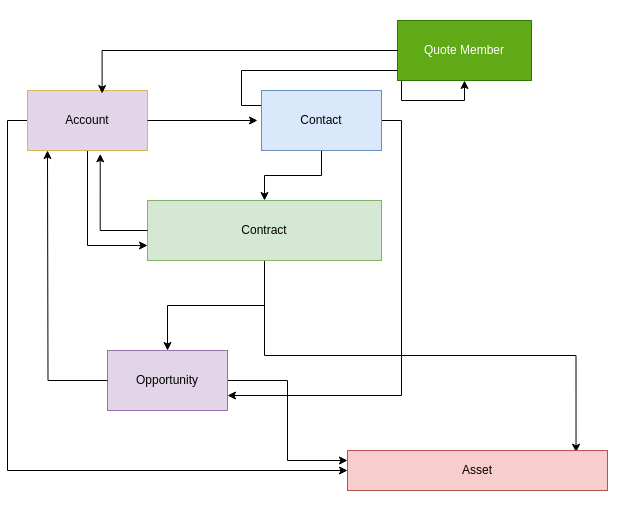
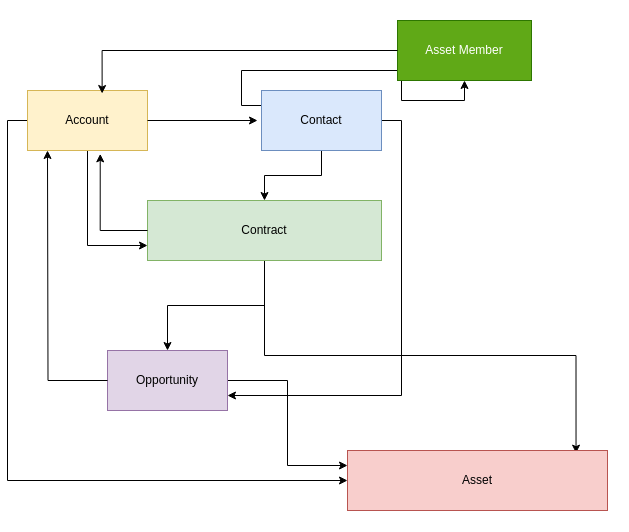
- <mxCell id="16" value="Quote Member" style="rounded=0;whiteSpace=wrap;html=1;fillColor=#60a917;fontColor=#ffffff;strokeColor=#2D7600;" vertex="1" parent="1"><mxGeometry x="390" y="20" width="134" height="60" as="geometry" /></mxCell>
+ <mxCell id="16" value="Asset Member" style="rounded=0;whiteSpace=wrap;html=1;fillColor=#60a917;fontColor=#ffffff;strokeColor=#2D7600;" vertex="1" parent="1"><mxGeometry x="390" y="20" width="134" height="60" as="geometry" /></mxCell>
- <mxCell id="4" value="Account" style="rounded=0;whiteSpace=wrap;html=1;fillColor=#e1d5e7;strokeColor=#d6b656;" vertex="1" parent="1"><mxGeometry x="20" y="90" width="120" height="60" as="geometry" /></mxCell>
+ <mxCell id="4" value="Account" style="rounded=0;whiteSpace=wrap;html=1;fillColor=#fff2cc;strokeColor=#d6b656;" vertex="1" parent="1"><mxGeometry x="20" y="90" width="120" height="60" as="geometry" /></mxCell>
- <mxCell id="15" value="Asset" style="rounded=0;whiteSpace=wrap;html=1;fillColor=#f8cecc;strokeColor=#b85450;" vertex="1" parent="1"><mxGeometry x="340" y="450" width="260" height="40" as="geometry" /></mxCell>
+ <mxCell id="15" value="Asset" style="rounded=0;whiteSpace=wrap;html=1;fillColor=#f8cecc;strokeColor=#b85450;" vertex="1" parent="1"><mxGeometry x="340" y="450" width="260" height="60" as="geometry" /></mxCell>
